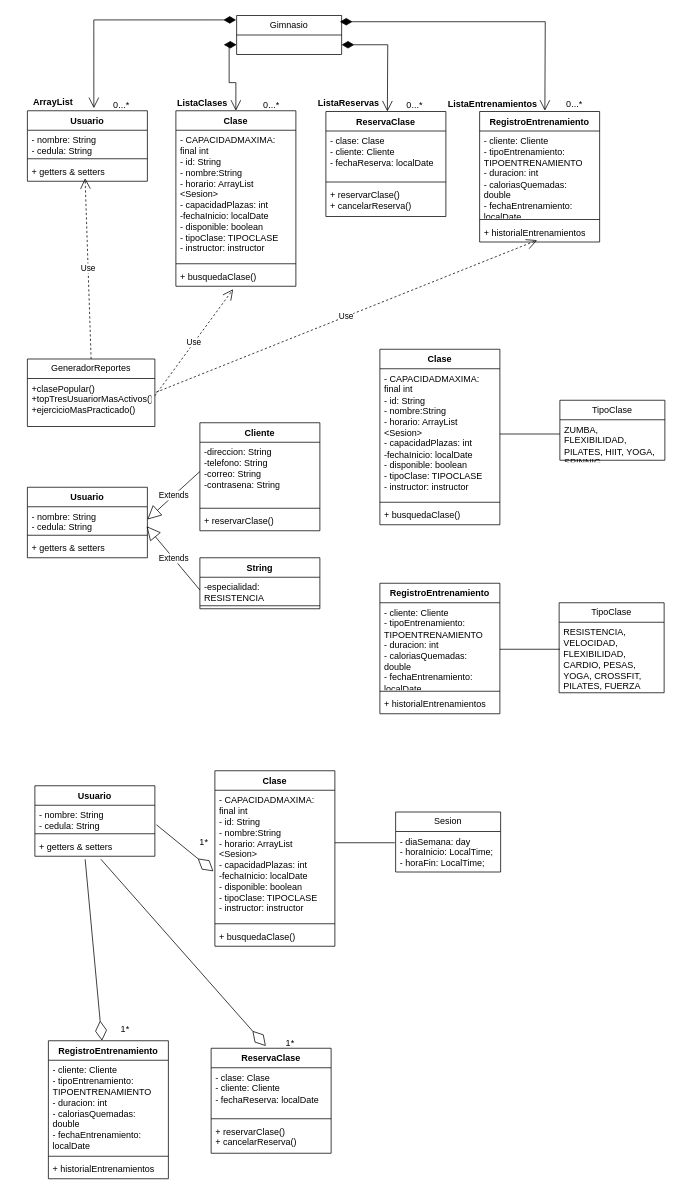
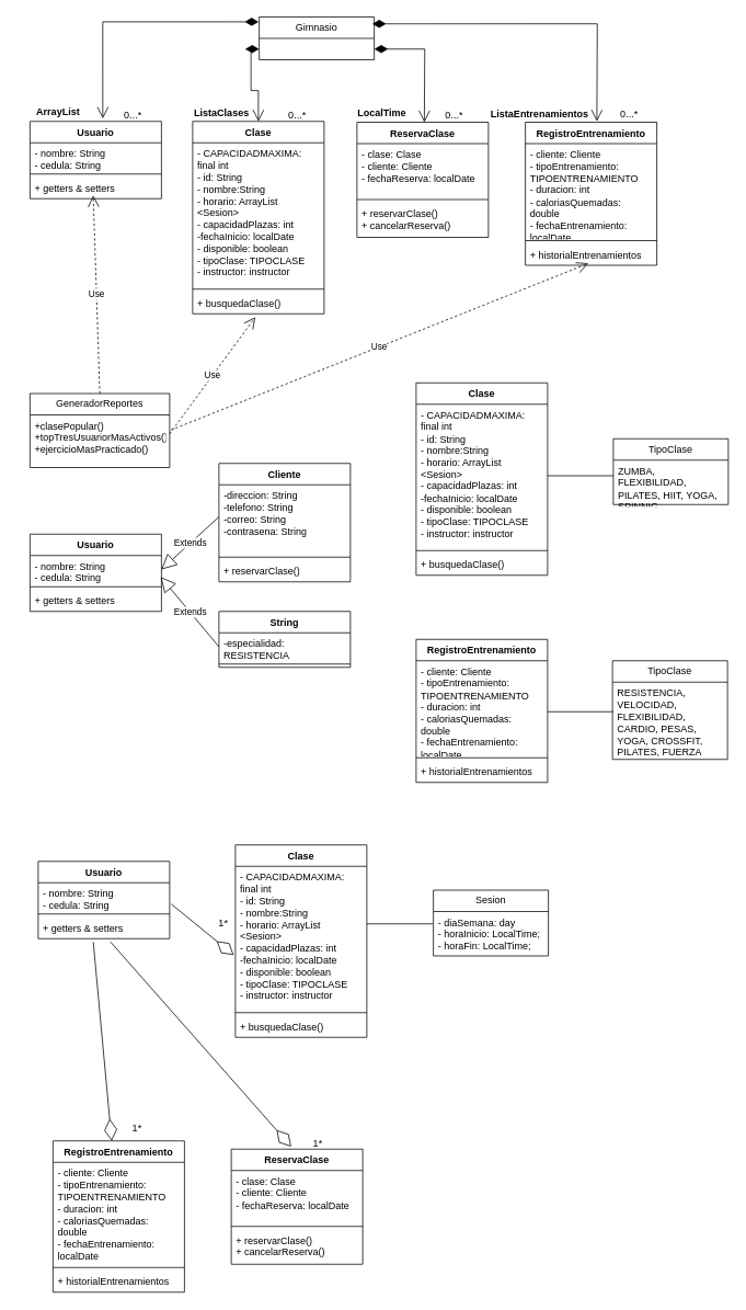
- <mxCell id="25" value="&lt;b&gt;ListaReservas&lt;/b&gt;" style="text;html=1;align=center;verticalAlign=middle;resizable=0;points=[];autosize=1;strokeColor=none;fillColor=none;" vertex="1" parent="1"><mxGeometry x="414" y="122" width="100" height="30" as="geometry" /></mxCell>
+ <mxCell id="25" value="&lt;b&gt;LocalTime&lt;/b&gt;" style="text;html=1;align=center;verticalAlign=middle;resizable=0;points=[];autosize=1;strokeColor=none;fillColor=none;" vertex="1" parent="1"><mxGeometry x="414" y="122" width="100" height="30" as="geometry" /></mxCell>
